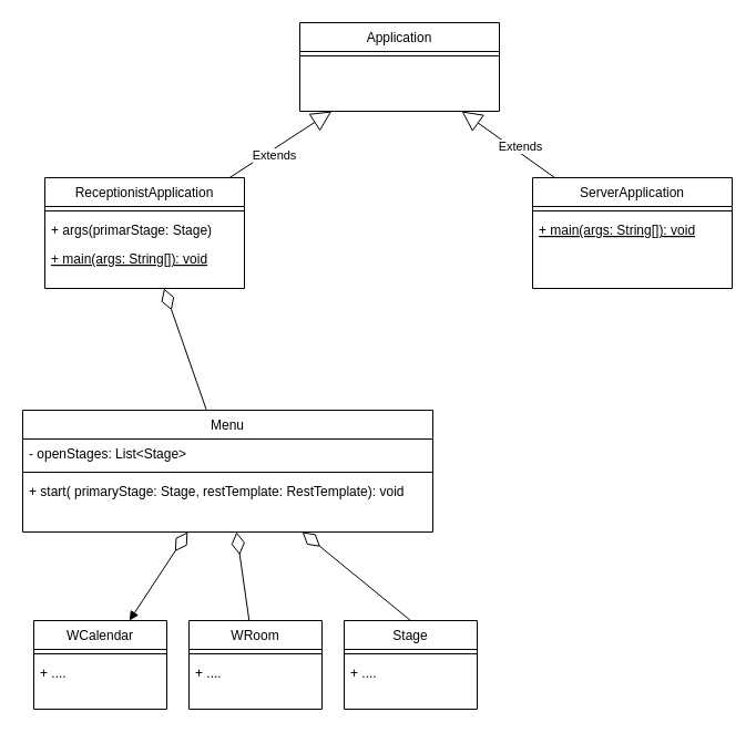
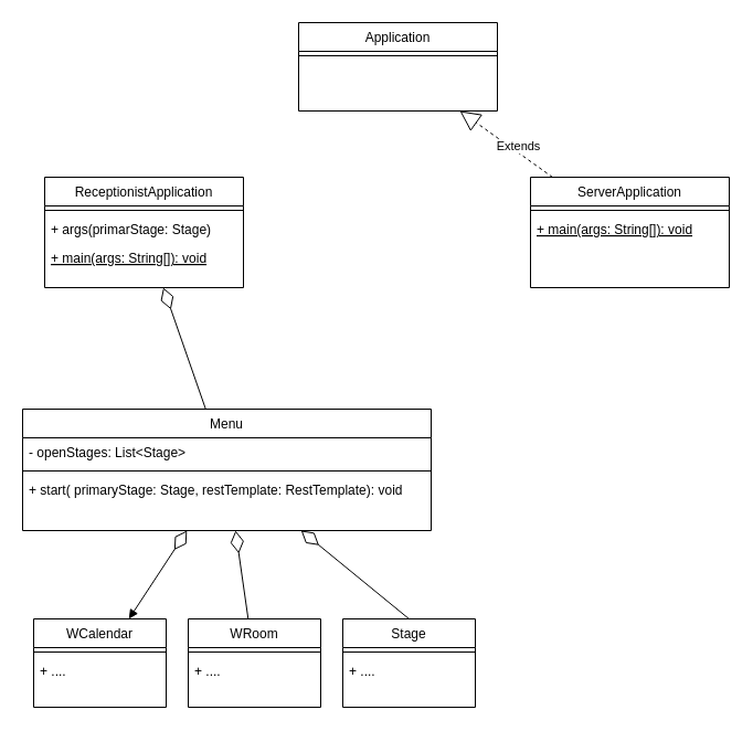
- <mxCell id="8" value="Extends" style="endArrow=block;endSize=16;endFill=0;html=1;rounded=0;" edge="1" parent="1" source="2" target="6"><mxGeometry x="-0.186" y="-5" width="160" relative="1" as="geometry"><mxPoint x="320" y="264" as="sourcePoint" /><mxPoint x="170" y="100" as="targetPoint" /><mxPoint as="offset" /></mxGeometry></mxCell>
- <mxCell id="29" value="Extends" style="endArrow=block;endSize=16;endFill=0;html=1;rounded=0;" edge="1" parent="1" source="26" target="6"><mxGeometry x="-0.186" y="-5" width="160" relative="1" as="geometry"><mxPoint x="230" y="171" as="sourcePoint" /><mxPoint x="360" y="100" as="targetPoint" /><mxPoint as="offset" /></mxGeometry></mxCell>
+ <mxCell id="29" value="Extends" style="endArrow=block;endSize=16;endFill=0;html=1;rounded=0;dashed=1;" edge="1" parent="1" source="26" target="6"><mxGeometry x="-0.186" y="-5" width="160" relative="1" as="geometry"><mxPoint x="230" y="171" as="sourcePoint" /><mxPoint x="360" y="100" as="targetPoint" /><mxPoint as="offset" /></mxGeometry></mxCell>
